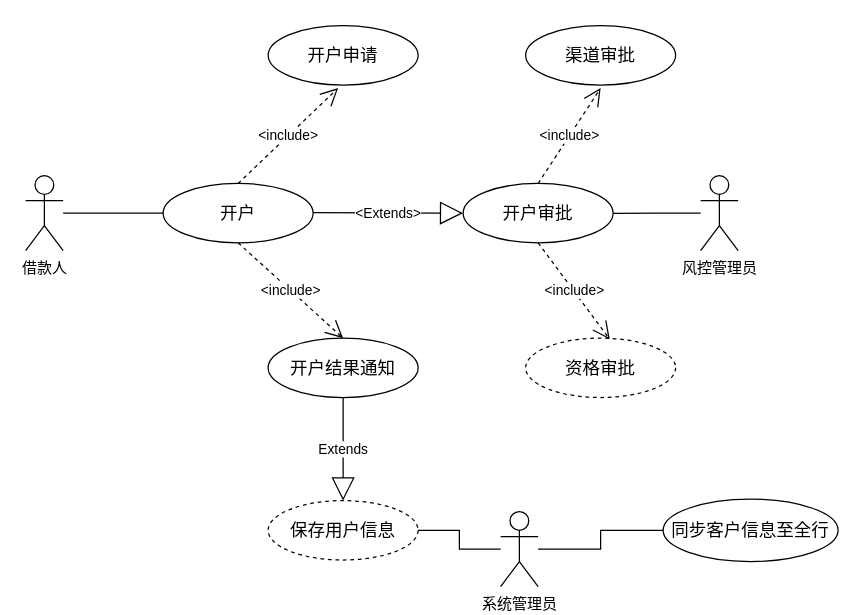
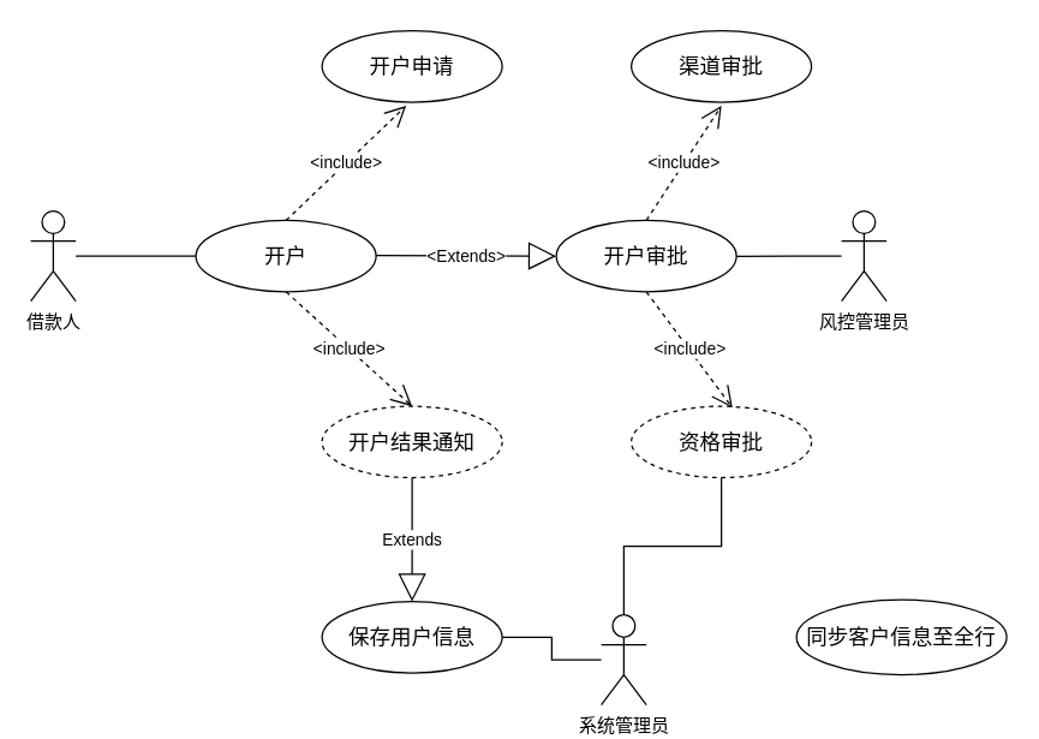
- <mxCell id="9" value="&lt;font style=&quot;font-size: 14px;&quot;&gt;开户结果通知&lt;/font&gt;" style="ellipse;whiteSpace=wrap;html=1;" parent="1" vertex="1"><mxGeometry x="214" y="270" width="120" height="47.5" as="geometry" /></mxCell>
+ <mxCell id="9" value="&lt;font style=&quot;font-size: 14px;&quot;&gt;开户结果通知&lt;/font&gt;" style="ellipse;whiteSpace=wrap;html=1;dashed=1;" parent="1" vertex="1"><mxGeometry x="214" y="270" width="120" height="47.5" as="geometry" /></mxCell>
- <mxCell id="17" value="&lt;span style=&quot;font-size: 14px;&quot;&gt;保存用户信息&lt;/span&gt;" style="ellipse;whiteSpace=wrap;html=1;dashed=1;" parent="1" vertex="1"><mxGeometry x="214" y="400" width="120" height="47.5" as="geometry" /></mxCell>
+ <mxCell id="17" value="&lt;span style=&quot;font-size: 14px;&quot;&gt;保存用户信息&lt;/span&gt;" style="ellipse;whiteSpace=wrap;html=1;" parent="1" vertex="1"><mxGeometry x="214" y="400" width="120" height="47.5" as="geometry" /></mxCell>
- <mxCell id="20" value="" style="edgeStyle=orthogonalEdgeStyle;rounded=0;orthogonalLoop=1;jettySize=auto;html=1;endArrow=none;endFill=0;" parent="1" source="21" target="22" edge="1"><mxGeometry relative="1" as="geometry" /></mxCell>
+ <mxCell id="20" value="" style="edgeStyle=orthogonalEdgeStyle;rounded=0;orthogonalLoop=1;jettySize=auto;html=1;endArrow=none;endFill=0;" parent="1" source="21" target="14" edge="1"><mxGeometry relative="1" as="geometry" /></mxCell>
